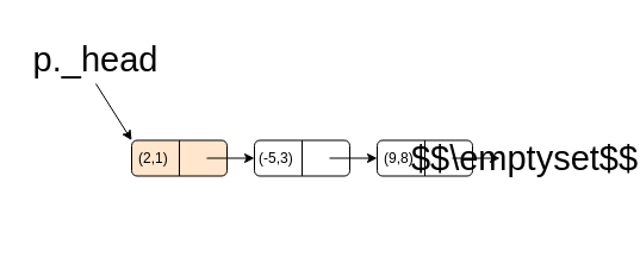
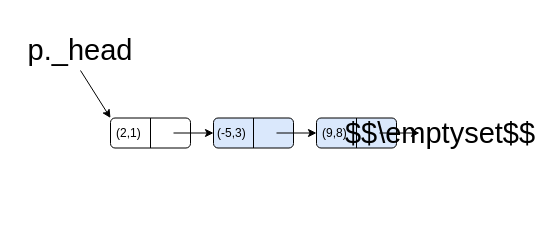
- <mxCell id="4" value="(2,1)&amp;nbsp; &amp;nbsp; &amp;nbsp; &amp;nbsp; &amp;nbsp; &amp;nbsp; &amp;nbsp;" style="rounded=1;whiteSpace=wrap;html=1;fontSize=12;glass=0;strokeWidth=1;shadow=0;fillColor=#ffe6cc;" parent="3" vertex="1"><mxGeometry width="80" height="30" as="geometry" /></mxCell>
+ <mxCell id="4" value="(2,1)&amp;nbsp; &amp;nbsp; &amp;nbsp; &amp;nbsp; &amp;nbsp; &amp;nbsp; &amp;nbsp;" style="rounded=1;whiteSpace=wrap;html=1;fontSize=12;glass=0;strokeWidth=1;shadow=0;" parent="3" vertex="1"><mxGeometry width="80" height="30" as="geometry" /></mxCell>
- <mxCell id="9" value="(-5,3)&amp;nbsp; &amp;nbsp; &amp;nbsp; &amp;nbsp; &amp;nbsp; &amp;nbsp; &amp;nbsp;" style="rounded=1;whiteSpace=wrap;html=1;fontSize=12;glass=0;strokeWidth=1;shadow=0;" vertex="1" parent="8"><mxGeometry width="80" height="30" as="geometry" /></mxCell>
+ <mxCell id="9" value="(-5,3)&amp;nbsp; &amp;nbsp; &amp;nbsp; &amp;nbsp; &amp;nbsp; &amp;nbsp; &amp;nbsp;" style="rounded=1;whiteSpace=wrap;html=1;fontSize=12;glass=0;strokeWidth=1;shadow=0;fillColor=#dae8fc;" vertex="1" parent="8"><mxGeometry width="80" height="30" as="geometry" /></mxCell>
- <mxCell id="14" value="(9,8)&amp;nbsp; &amp;nbsp; &amp;nbsp; &amp;nbsp; &amp;nbsp; &amp;nbsp; &amp;nbsp;" style="rounded=1;whiteSpace=wrap;html=1;fontSize=12;glass=0;strokeWidth=1;shadow=0;" vertex="1" parent="13"><mxGeometry width="80" height="30" as="geometry" /></mxCell>
+ <mxCell id="14" value="(9,8)&amp;nbsp; &amp;nbsp; &amp;nbsp; &amp;nbsp; &amp;nbsp; &amp;nbsp; &amp;nbsp;" style="rounded=1;whiteSpace=wrap;html=1;fontSize=12;glass=0;strokeWidth=1;shadow=0;fillColor=#dae8fc;" vertex="1" parent="13"><mxGeometry width="80" height="30" as="geometry" /></mxCell>
